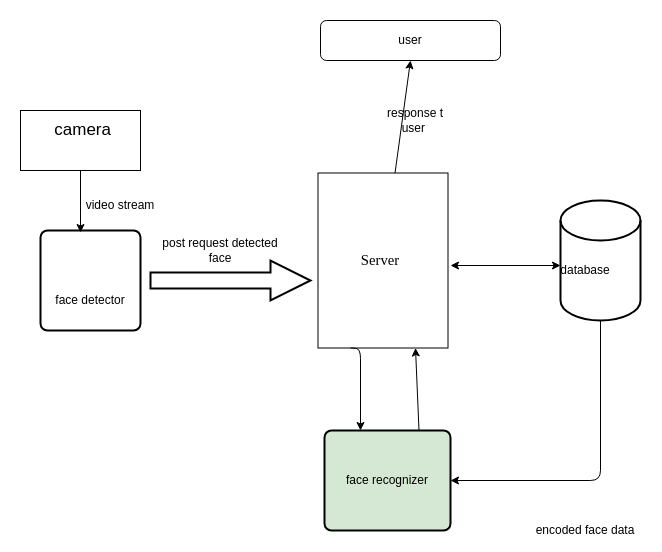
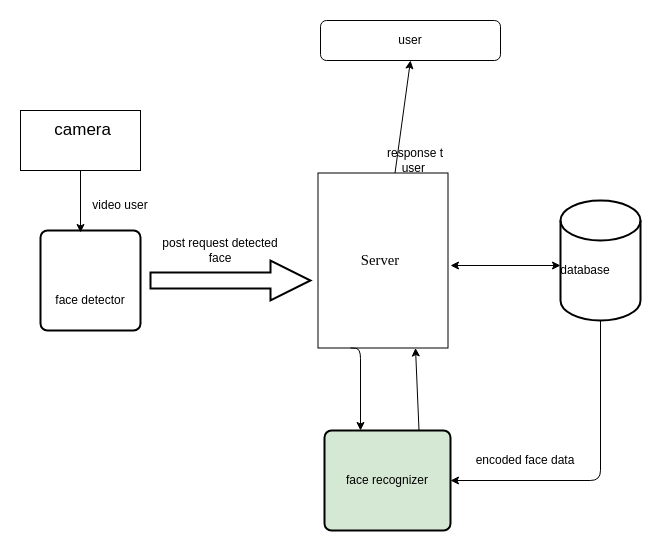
- <mxCell id="24" value="response t user&amp;nbsp;" style="text;html=1;strokeColor=none;fillColor=none;align=center;verticalAlign=middle;whiteSpace=wrap;rounded=0;" vertex="1" parent="1"><mxGeometry x="380" y="110" width="70" height="20" as="geometry" /></mxCell>
+ <mxCell id="24" value="response t user&amp;nbsp;" style="text;html=1;strokeColor=none;fillColor=none;align=center;verticalAlign=middle;whiteSpace=wrap;rounded=0;" vertex="1" parent="1"><mxGeometry x="380" y="150" width="70" height="20" as="geometry" /></mxCell>
- <mxCell id="8" value="video stream" style="text;html=1;strokeColor=none;fillColor=none;align=center;verticalAlign=middle;whiteSpace=wrap;rounded=0;" vertex="1" parent="1"><mxGeometry x="60" y="200" width="120" height="10" as="geometry" /></mxCell>
+ <mxCell id="8" value="video user" style="text;html=1;strokeColor=none;fillColor=none;align=center;verticalAlign=middle;whiteSpace=wrap;rounded=0;" vertex="1" parent="1"><mxGeometry x="60" y="200" width="120" height="10" as="geometry" /></mxCell>
- <mxCell id="20" value="encoded face data" style="text;html=1;strokeColor=none;fillColor=none;align=center;verticalAlign=middle;whiteSpace=wrap;rounded=0;" vertex="1" parent="1"><mxGeometry x="530" y="520" width="110" height="20" as="geometry" /></mxCell>
+ <mxCell id="20" value="encoded face data" style="text;html=1;strokeColor=none;fillColor=none;align=center;verticalAlign=middle;whiteSpace=wrap;rounded=0;" vertex="1" parent="1"><mxGeometry x="470" y="450" width="110" height="20" as="geometry" /></mxCell>
